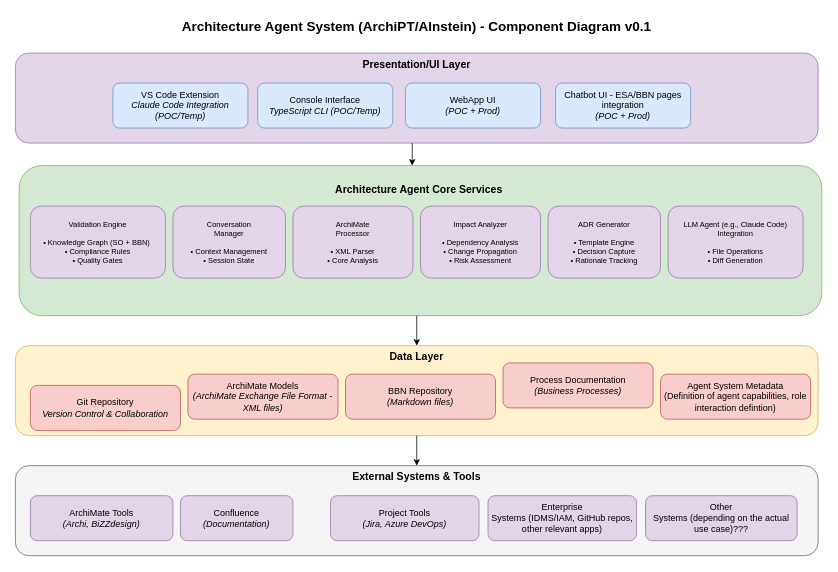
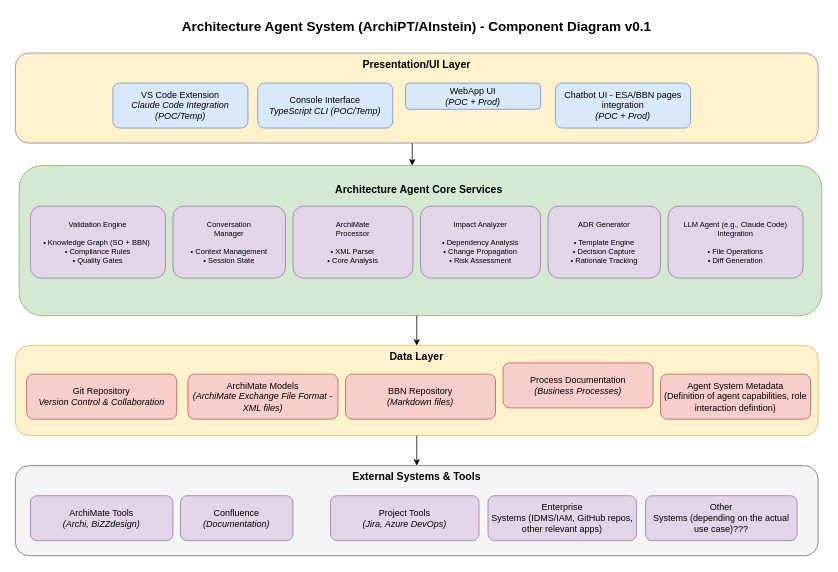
- <mxCell id="3" value="Presentation/UI Layer" style="rounded=1;whiteSpace=wrap;html=1;fillColor=#e1d5e7;strokeColor=#9673a6;verticalAlign=top;fontSize=14;fontStyle=1" vertex="1" parent="1"><mxGeometry x="20" y="70" width="1070" height="120" as="geometry" /></mxCell>
+ <mxCell id="3" value="Presentation/UI Layer" style="rounded=1;whiteSpace=wrap;html=1;fillColor=#fff2cc;strokeColor=#9673a6;verticalAlign=top;fontSize=14;fontStyle=1;" vertex="1" parent="1"><mxGeometry x="20" y="70" width="1070" height="120" as="geometry" /></mxCell>
- <mxCell id="6" value="WebApp UI&lt;br&gt;&lt;i&gt;(POC + Prod)&lt;/i&gt;" style="rounded=1;whiteSpace=wrap;html=1;fillColor=#dae8fc;strokeColor=#6c8ebf;" vertex="1" parent="1"><mxGeometry x="540" y="110" width="180" height="60" as="geometry" /></mxCell>
+ <mxCell id="6" value="WebApp UI&lt;br&gt;&lt;i&gt;(POC + Prod)&lt;/i&gt;" style="rounded=1;whiteSpace=wrap;html=1;fillColor=#dae8fc;strokeColor=#6c8ebf;" vertex="1" parent="1"><mxGeometry x="540" y="110" width="180" height="35" as="geometry" /></mxCell>
- <mxCell id="15" value="Git Repository&lt;br&gt;&lt;i&gt;Version Control &amp; Collaboration&lt;/i&gt;" style="rounded=1;whiteSpace=wrap;html=1;fillColor=#f8cecc;strokeColor=#b85450;" vertex="1" parent="1"><mxGeometry x="40" y="513" width="200" height="60" as="geometry" /></mxCell>
+ <mxCell id="15" value="Git Repository&lt;br&gt;&lt;i&gt;Version Control &amp; Collaboration&lt;/i&gt;" style="rounded=1;whiteSpace=wrap;html=1;fillColor=#f8cecc;strokeColor=#b85450;" vertex="1" parent="1"><mxGeometry x="35" y="498" width="200" height="60" as="geometry" /></mxCell>
